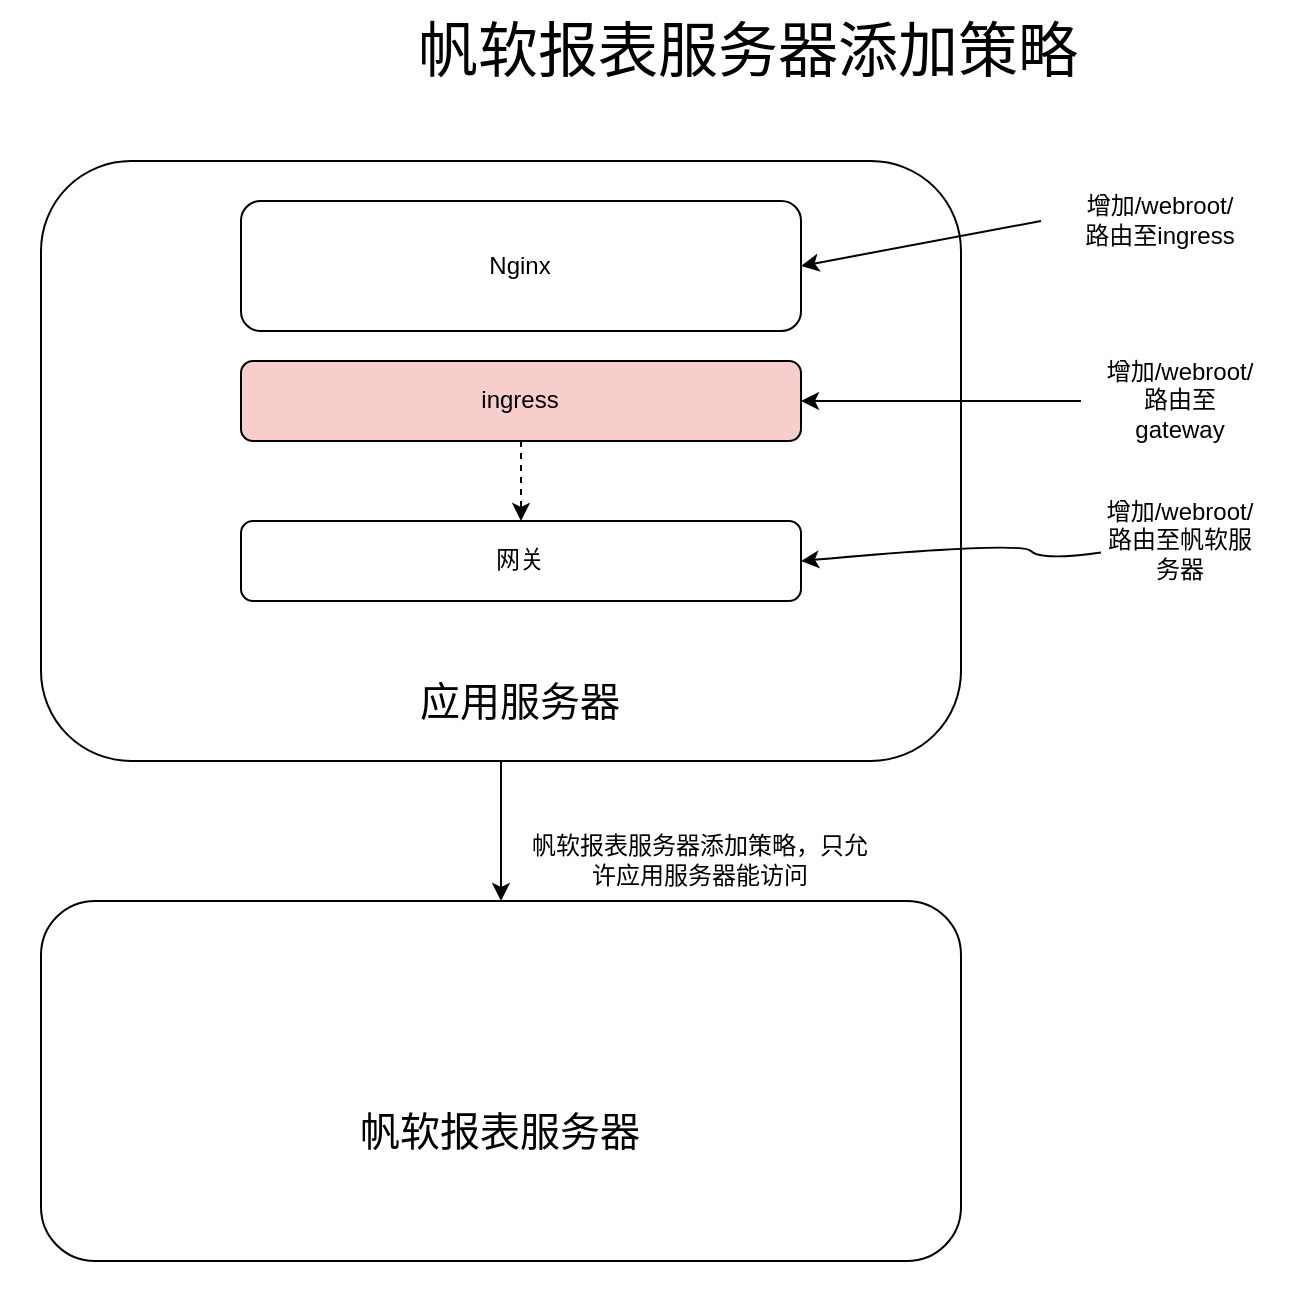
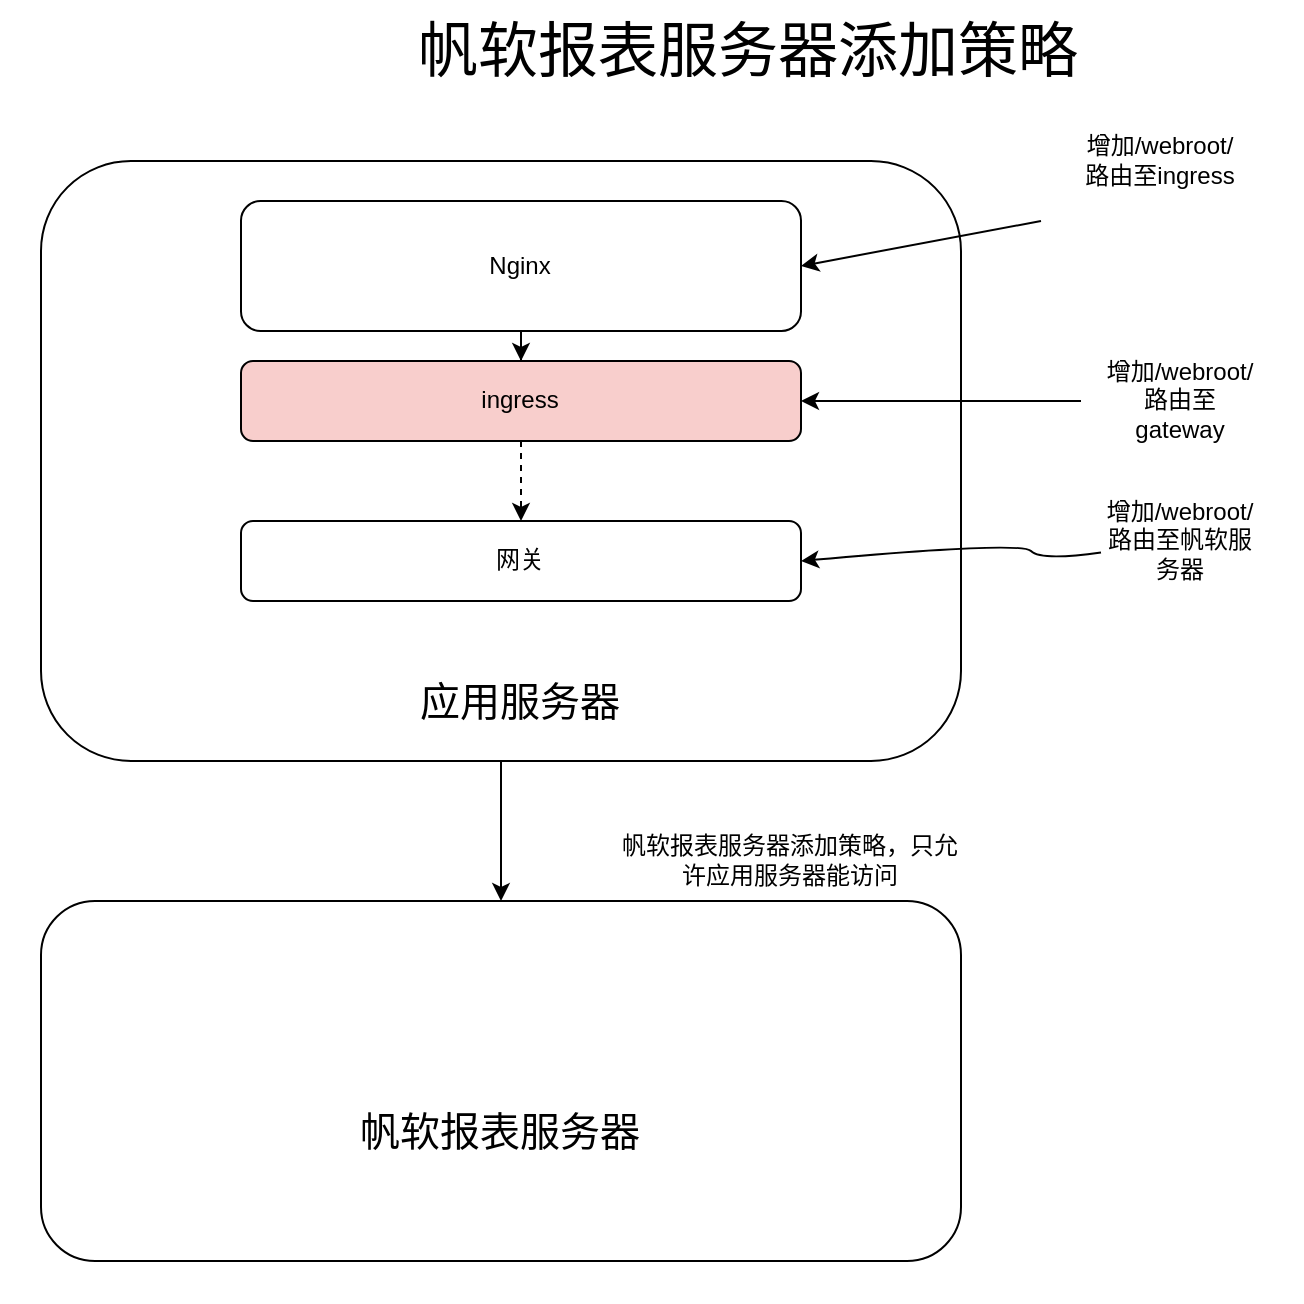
- <mxCell id="14" value="增加/webroot/路由至ingress" style="text;html=1;strokeColor=none;fillColor=none;align=center;verticalAlign=middle;whiteSpace=wrap;rounded=0;" vertex="1" parent="1"><mxGeometry x="540" y="90" width="80" height="40" as="geometry" /></mxCell>
+ <mxCell id="14" value="增加/webroot/路由至ingress" style="text;html=1;strokeColor=none;fillColor=none;align=center;verticalAlign=middle;whiteSpace=wrap;rounded=0;" vertex="1" parent="1"><mxGeometry x="540" y="60" width="80" height="40" as="geometry" /></mxCell>
+ <mxCell id="3" value="" style="edgeStyle=orthogonalEdgeStyle;rounded=0;orthogonalLoop=1;jettySize=auto;html=1;" edge="1" parent="1" source="4" target="6"><mxGeometry relative="1" as="geometry" /></mxCell>
- <mxCell id="12" value="帆软报表服务器添加策略，只允许应用服务器能访问" style="text;html=1;strokeColor=none;fillColor=none;align=center;verticalAlign=middle;whiteSpace=wrap;rounded=0;" vertex="1" parent="1"><mxGeometry x="260" y="420" width="180" height="20" as="geometry" /></mxCell>
+ <mxCell id="12" value="帆软报表服务器添加策略，只允许应用服务器能访问" style="text;html=1;strokeColor=none;fillColor=none;align=center;verticalAlign=middle;whiteSpace=wrap;rounded=0;" vertex="1" parent="1"><mxGeometry x="305" y="420" width="180" height="20" as="geometry" /></mxCell>
